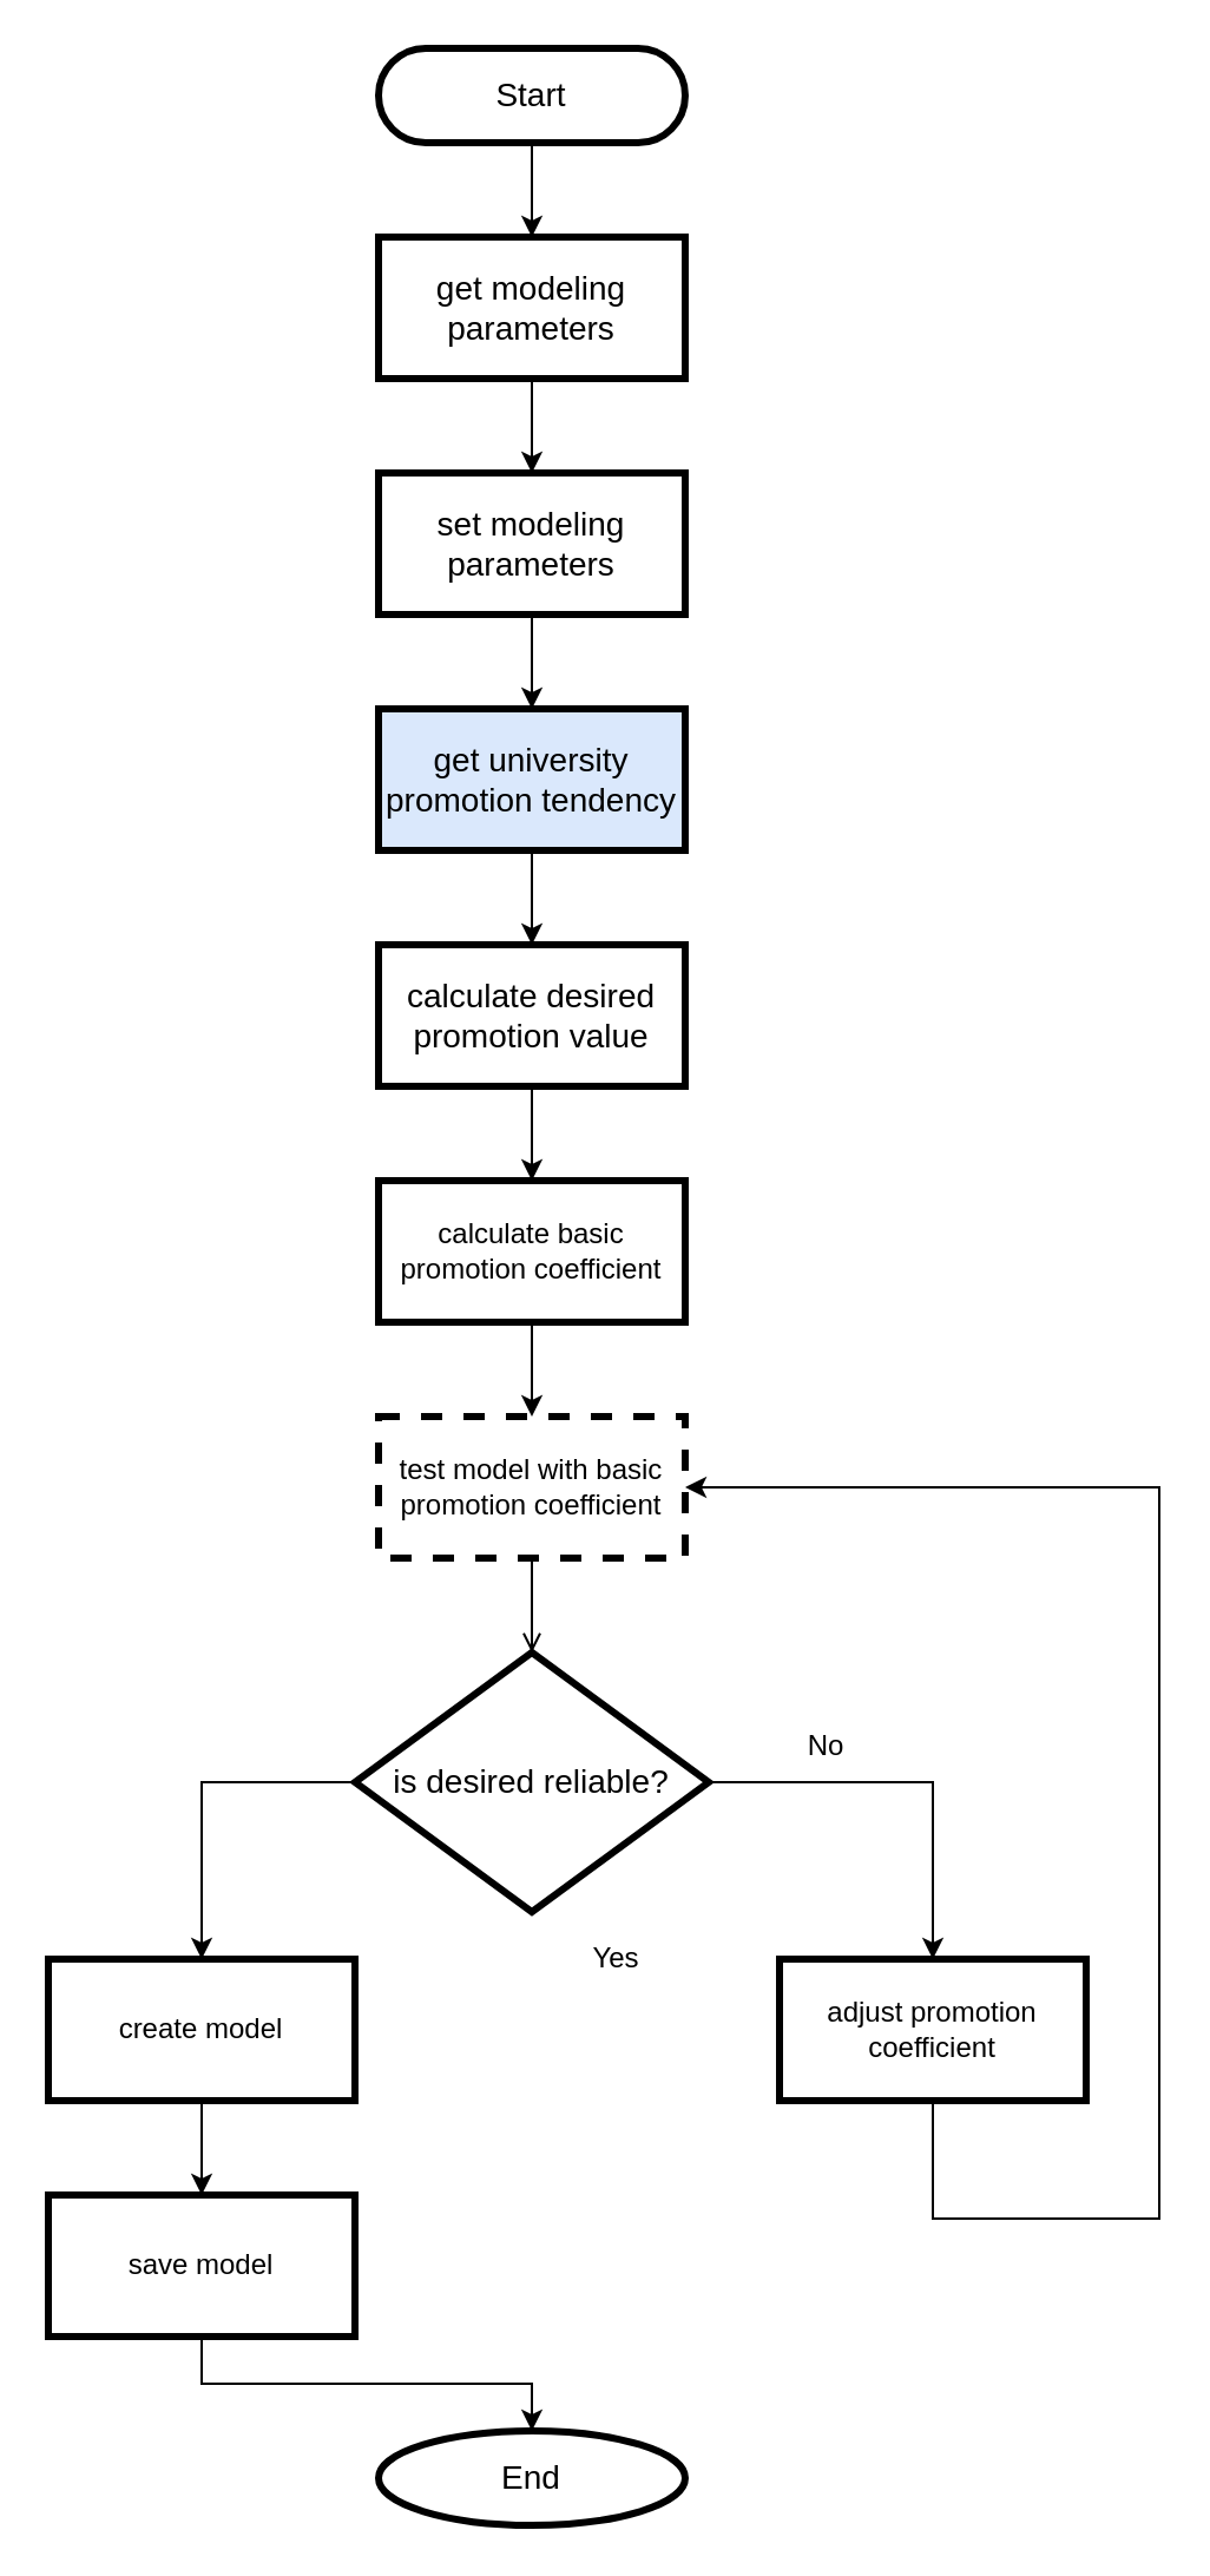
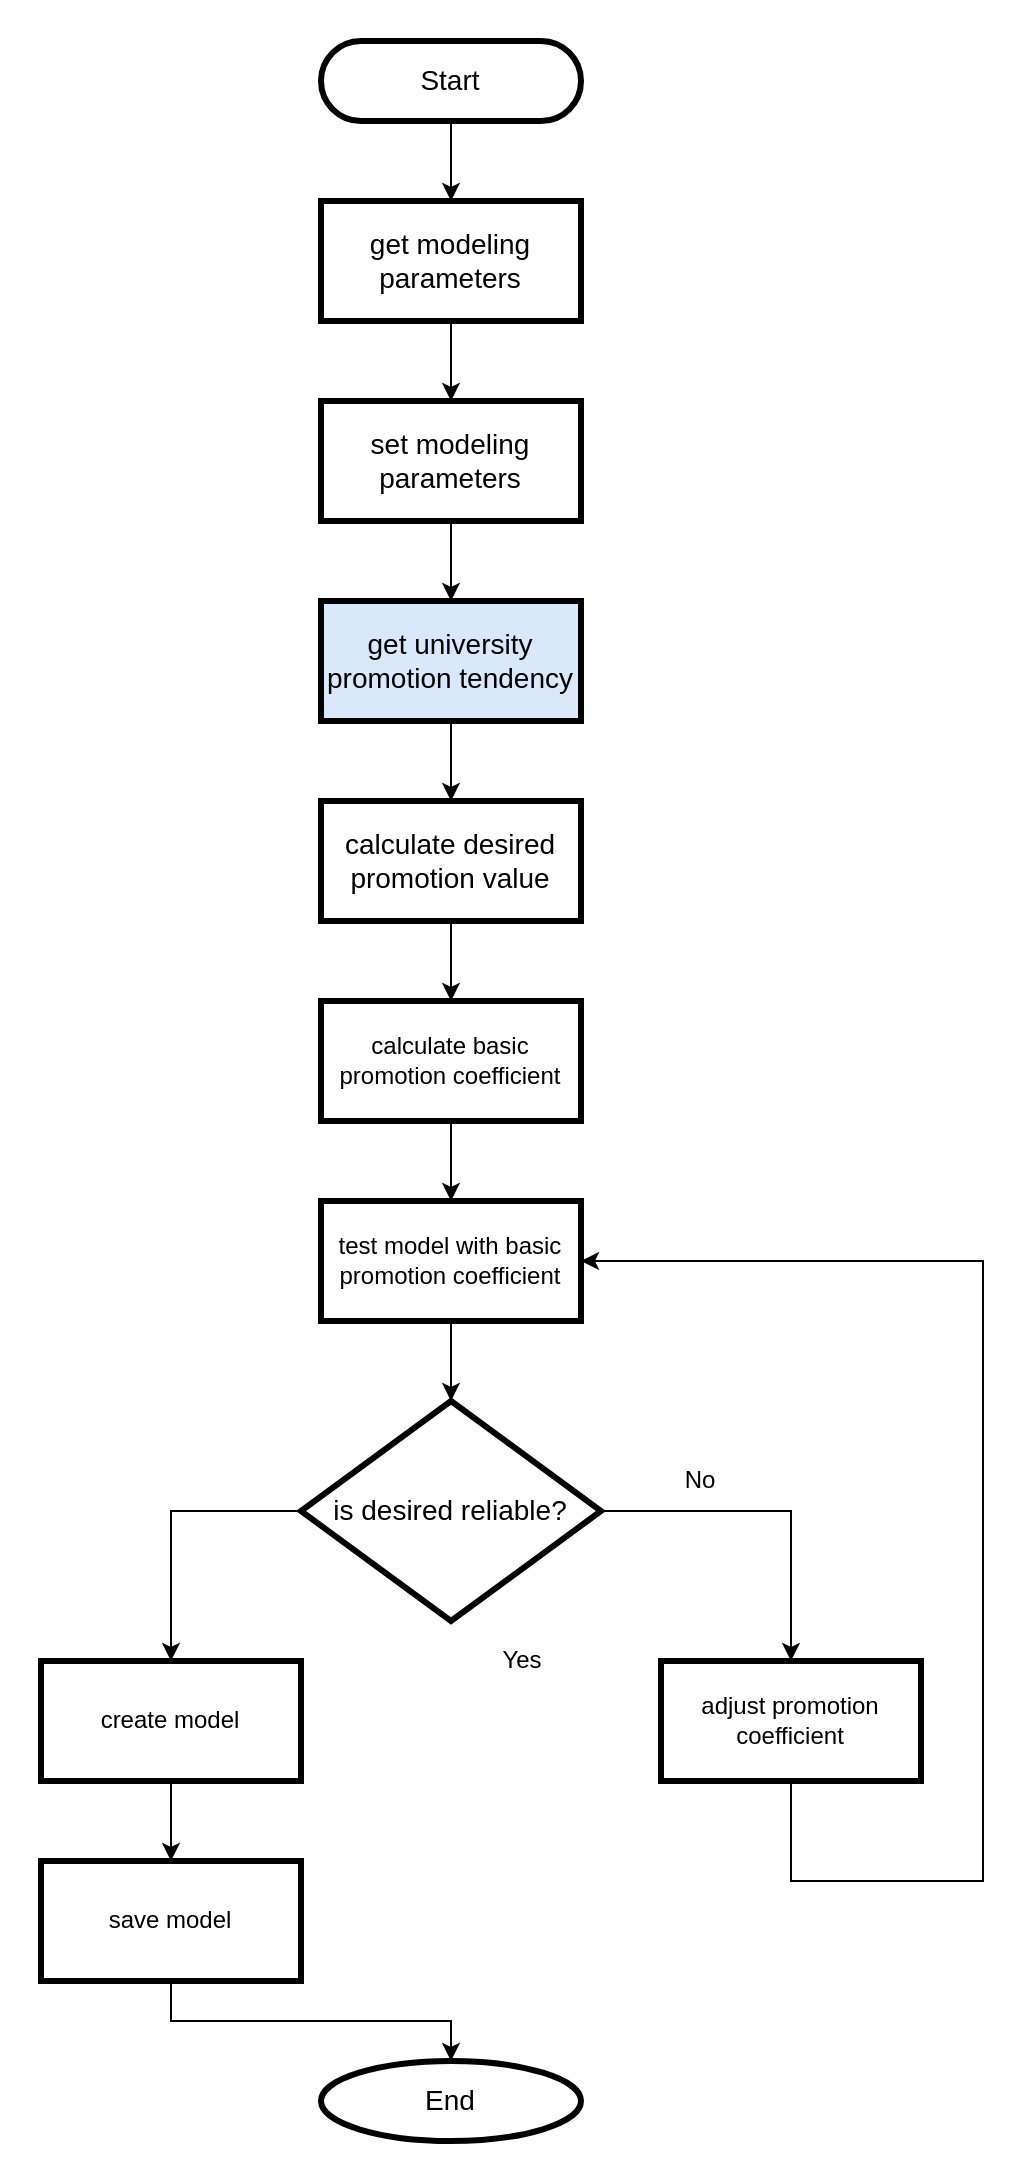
- <mxCell id="14" value="test model with basic promotion coefficient" style="rounded=0;whiteSpace=wrap;html=1;strokeWidth=3;dashed=1;" vertex="1" parent="1"><mxGeometry x="160" y="600" width="130" height="60" as="geometry" /></mxCell>
+ <mxCell id="14" value="test model with basic promotion coefficient" style="rounded=0;whiteSpace=wrap;html=1;strokeWidth=3;" vertex="1" parent="1"><mxGeometry x="160" y="600" width="130" height="60" as="geometry" /></mxCell>
- <mxCell id="13" style="edgeStyle=orthogonalEdgeStyle;rounded=0;orthogonalLoop=1;jettySize=auto;html=1;exitX=0.5;exitY=1;exitDx=0;exitDy=0;entryX=0.5;entryY=0;entryDx=0;entryDy=0;endArrow=open;" edge="1" parent="1" source="14" target="12"><mxGeometry relative="1" as="geometry" /></mxCell>
+ <mxCell id="13" style="edgeStyle=orthogonalEdgeStyle;rounded=0;orthogonalLoop=1;jettySize=auto;html=1;exitX=0.5;exitY=1;exitDx=0;exitDy=0;entryX=0.5;entryY=0;entryDx=0;entryDy=0;" edge="1" parent="1" source="14" target="12"><mxGeometry relative="1" as="geometry" /></mxCell>
